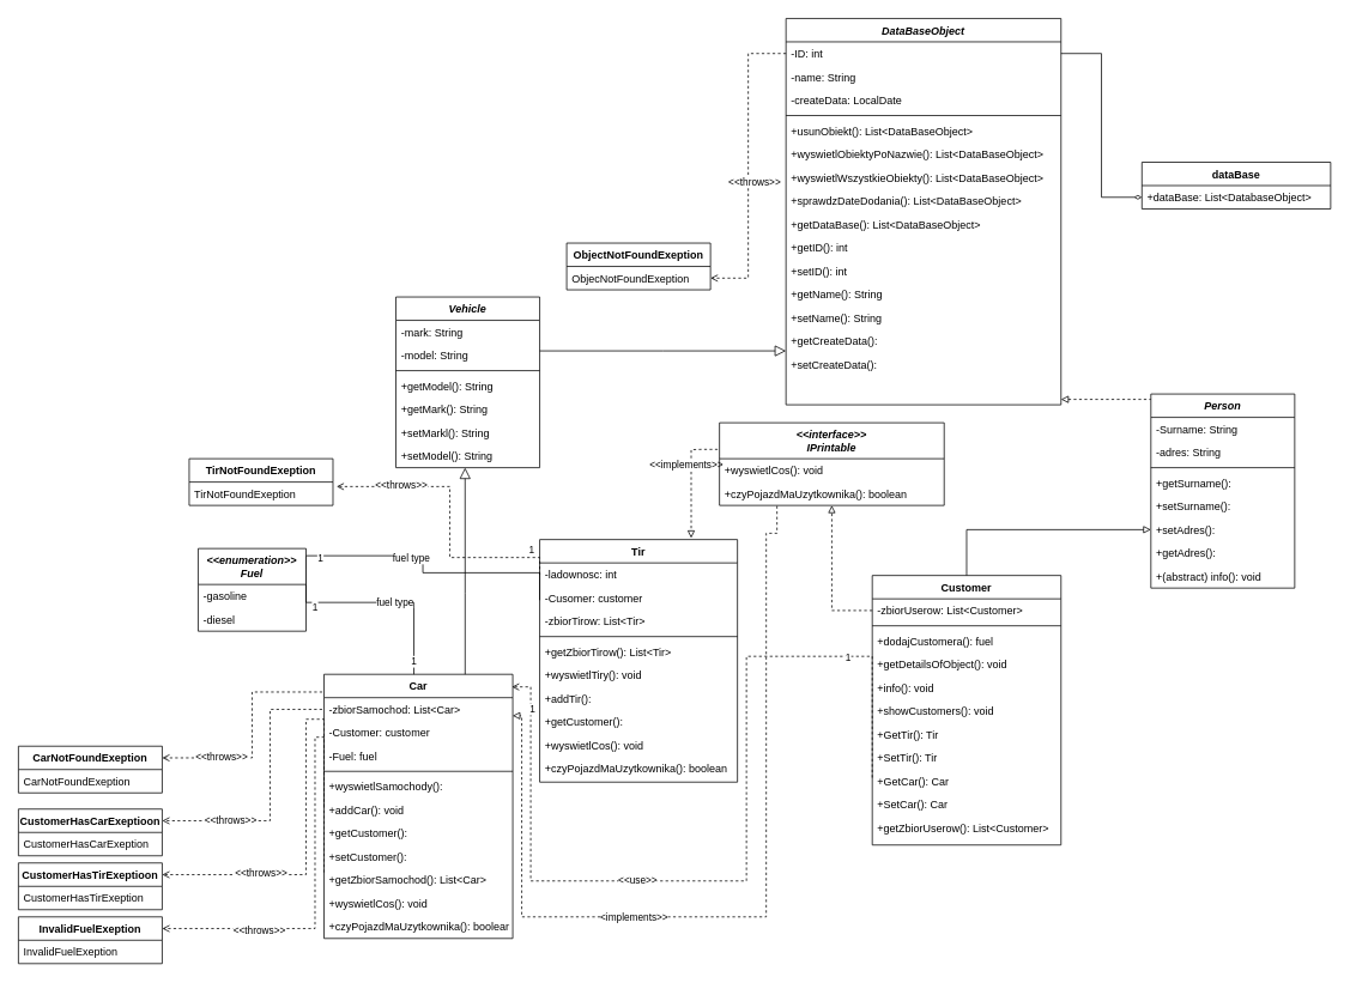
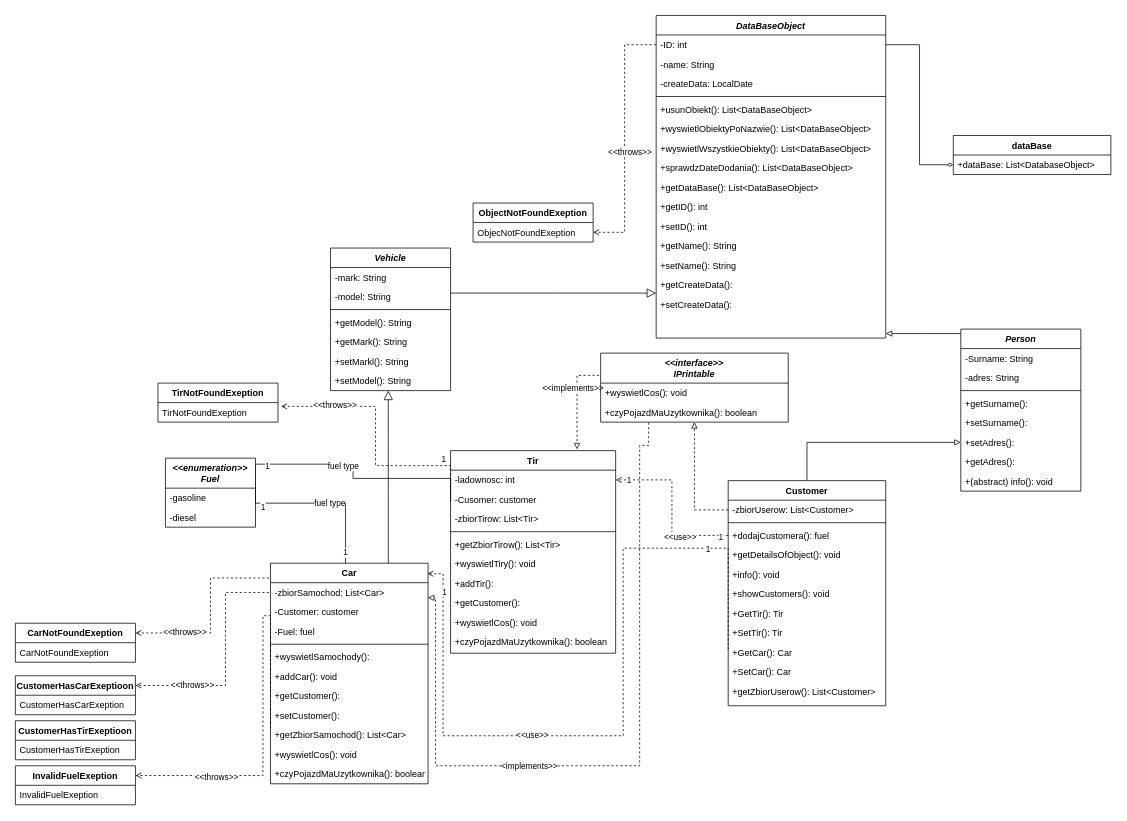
- <mxCell id="55" value="" style="endArrow=none;shadow=0;strokeWidth=1;rounded=0;endFill=0;edgeStyle=elbowEdgeStyle;elbow=vertical;startArrow=block;startFill=0;dashed=1;" parent="1" source="2" target="46" edge="1"><mxGeometry x="0.5" y="41" relative="1" as="geometry"><mxPoint x="1040" y="492" as="sourcePoint" /><mxPoint x="1200" y="492" as="targetPoint" /><mxPoint x="-40" y="32" as="offset" /></mxGeometry></mxCell>
+ <mxCell id="55" value="" style="endArrow=none;shadow=0;strokeWidth=1;rounded=0;endFill=0;edgeStyle=elbowEdgeStyle;elbow=vertical;startArrow=block;startFill=0;" parent="1" source="2" target="46" edge="1"><mxGeometry x="0.5" y="41" relative="1" as="geometry"><mxPoint x="1040" y="492" as="sourcePoint" /><mxPoint x="1200" y="492" as="targetPoint" /><mxPoint x="-40" y="32" as="offset" /></mxGeometry></mxCell>
+ <mxCell id="106" style="edgeStyle=orthogonalEdgeStyle;rounded=0;orthogonalLoop=1;jettySize=auto;html=1;exitX=0;exitY=0.5;exitDx=0;exitDy=0;entryX=1;entryY=0.5;entryDx=0;entryDy=0;endArrow=open;endFill=0;dashed=1;" parent="1" source="74" target="57" edge="1"><mxGeometry relative="1" as="geometry" /></mxCell>
+ <mxCell id="107" value="&amp;lt;&amp;lt;use&amp;gt;&amp;gt;" style="edgeLabel;html=1;align=center;verticalAlign=middle;resizable=0;points=[];" parent="106" vertex="1" connectable="0"><mxGeometry x="-0.422" y="1" relative="1" as="geometry"><mxPoint as="offset" /></mxGeometry></mxCell>
+ <mxCell id="108" value="1" style="edgeLabel;html=1;align=center;verticalAlign=middle;resizable=0;points=[];" parent="106" vertex="1" connectable="0"><mxGeometry x="0.845" relative="1" as="geometry"><mxPoint as="offset" /></mxGeometry></mxCell>
+ <mxCell id="109" value="1" style="edgeLabel;html=1;align=center;verticalAlign=middle;resizable=0;points=[];" parent="106" vertex="1" connectable="0"><mxGeometry x="-0.901" y="1" relative="1" as="geometry"><mxPoint as="offset" /></mxGeometry></mxCell>
- <mxCell id="31" style="edgeStyle=orthogonalEdgeStyle;rounded=0;orthogonalLoop=1;jettySize=auto;html=1;exitX=0;exitY=0.5;exitDx=0;exitDy=0;entryX=1;entryY=0.25;entryDx=0;entryDy=0;dashed=1;endArrow=open;endFill=0;" parent="1" source="33" target="116" edge="1"><mxGeometry relative="1" as="geometry"><Array as="points"><mxPoint x="360" y="800" /><mxPoint x="340" y="800" /><mxPoint x="340" y="973" /></Array></mxGeometry></mxCell>
- <mxCell id="32" value="&amp;lt;&amp;lt;throws&amp;gt;&amp;gt;" style="edgeLabel;html=1;align=center;verticalAlign=middle;resizable=0;points=[];" parent="31" vertex="1" connectable="0"><mxGeometry x="0.516" y="-2" relative="1" as="geometry"><mxPoint as="offset" /></mxGeometry></mxCell>
